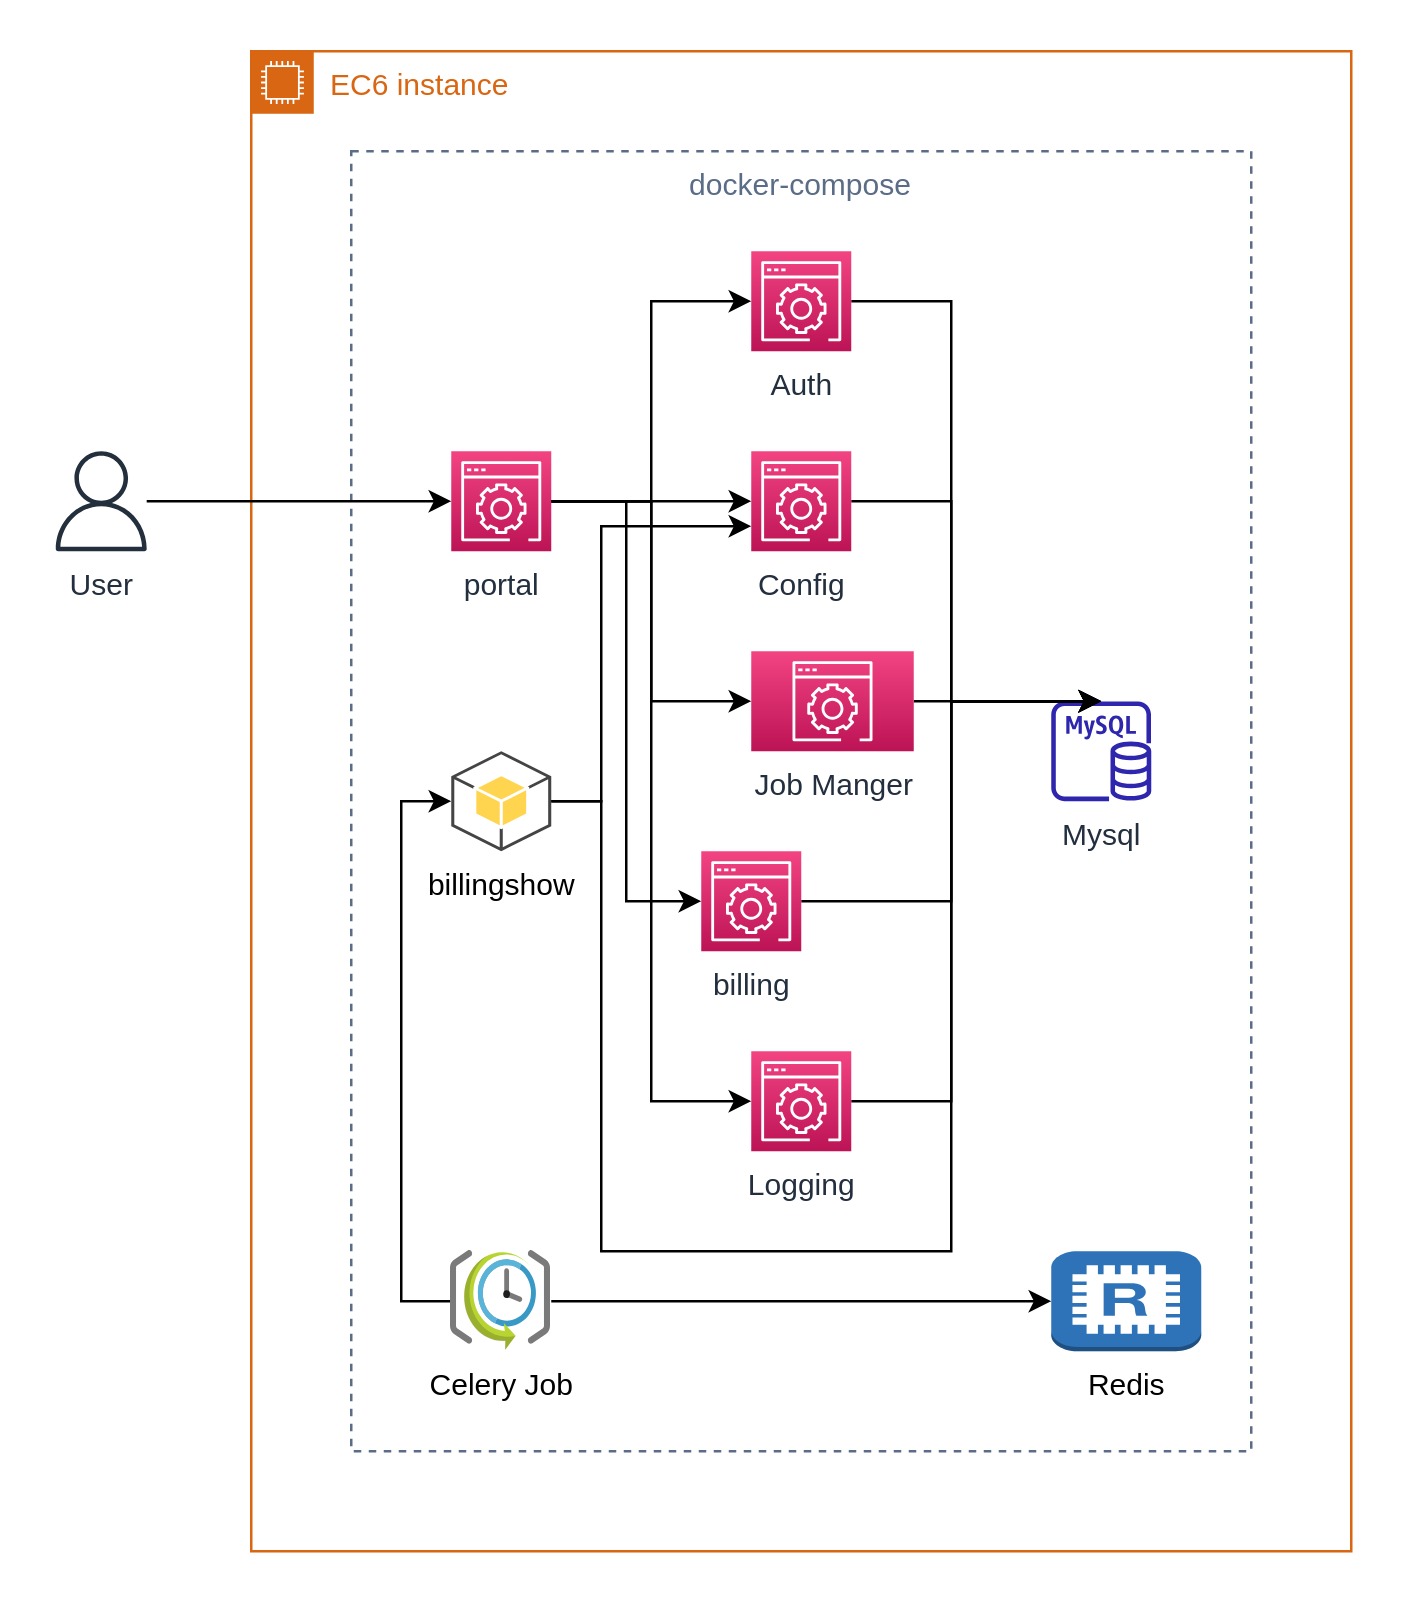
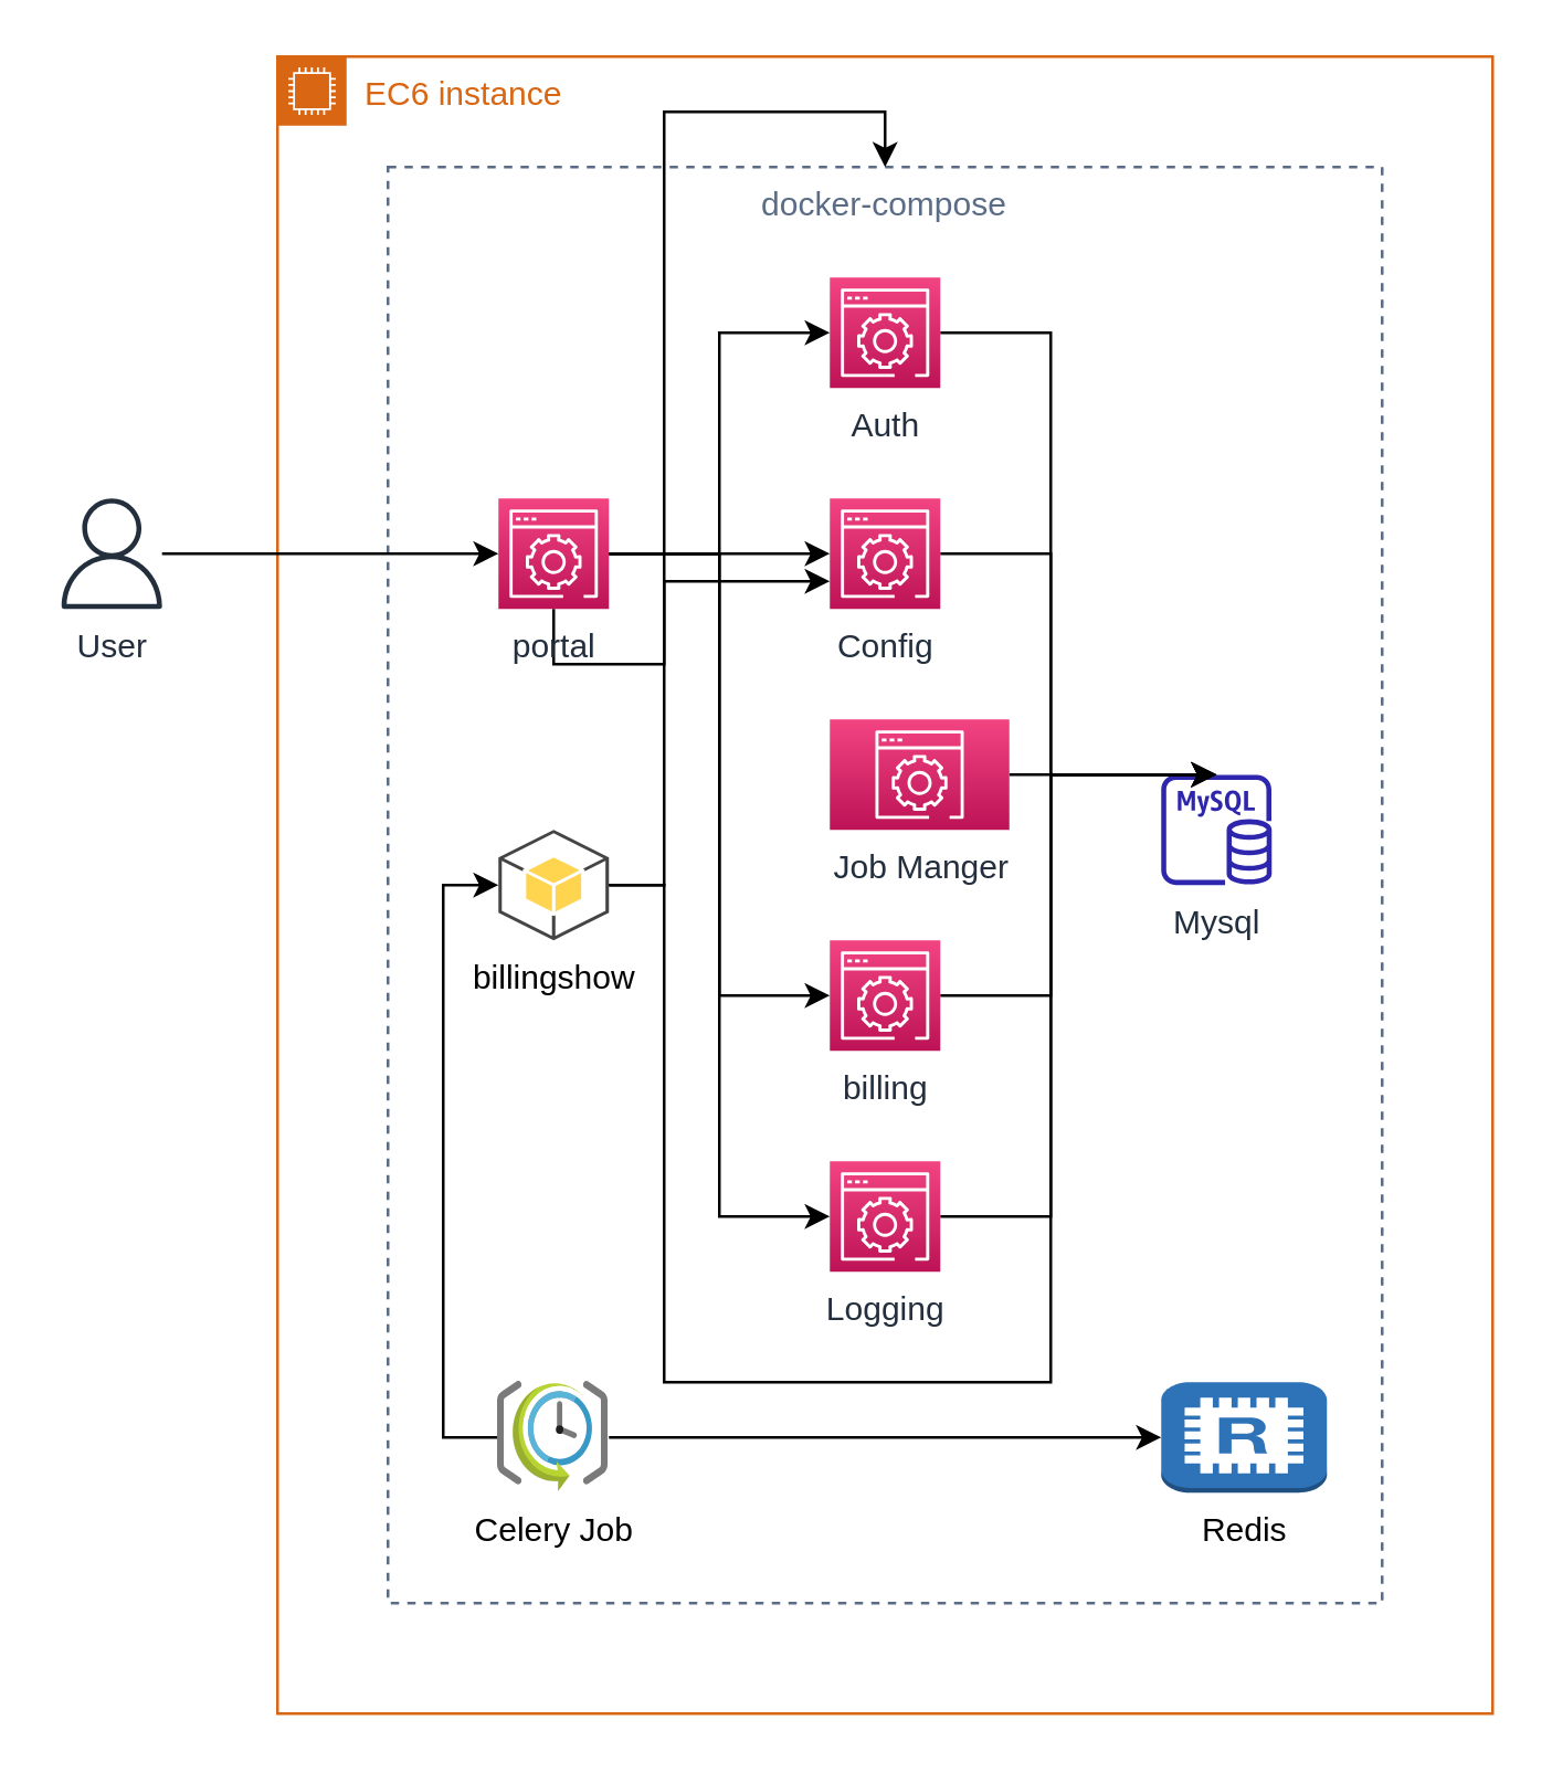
- <mxCell id="7" style="edgeStyle=orthogonalEdgeStyle;rounded=0;orthogonalLoop=1;jettySize=auto;html=1;entryX=0;entryY=0.5;entryDx=0;entryDy=0;entryPerimeter=0;startArrow=none;startFill=0;endArrow=classic;endFill=1;" parent="2" source="10" target="21" edge="1"><mxGeometry relative="1" as="geometry" /></mxCell>
+ <mxCell id="7" style="edgeStyle=orthogonalEdgeStyle;rounded=0;orthogonalLoop=1;jettySize=auto;html=1;startArrow=none;startFill=0;endArrow=classic;endFill=1;" parent="2" source="10" target="3" edge="1"><mxGeometry relative="1" as="geometry" /></mxCell>
- <mxCell id="24" value="billing" style="sketch=0;points=[[0,0,0],[0.25,0,0],[0.5,0,0],[0.75,0,0],[1,0,0],[0,1,0],[0.25,1,0],[0.5,1,0],[0.75,1,0],[1,1,0],[0,0.25,0],[0,0.5,0],[0,0.75,0],[1,0.25,0],[1,0.5,0],[1,0.75,0]];points=[[0,0,0],[0.25,0,0],[0.5,0,0],[0.75,0,0],[1,0,0],[0,1,0],[0.25,1,0],[0.5,1,0],[0.75,1,0],[1,1,0],[0,0.25,0],[0,0.5,0],[0,0.75,0],[1,0.25,0],[1,0.5,0],[1,0.75,0]];outlineConnect=0;fontColor=#232F3E;gradientColor=#F34482;gradientDirection=north;fillColor=#BC1356;strokeColor=#ffffff;dashed=0;verticalLabelPosition=bottom;verticalAlign=top;align=center;html=1;fontSize=12;fontStyle=0;shape=mxgraph.aws4.resourceIcon;resIcon=mxgraph.aws4.management_console;" parent="2" vertex="1"><mxGeometry x="180" y="320" width="40" height="40" as="geometry" /></mxCell>
+ <mxCell id="24" value="billing" style="sketch=0;points=[[0,0,0],[0.25,0,0],[0.5,0,0],[0.75,0,0],[1,0,0],[0,1,0],[0.25,1,0],[0.5,1,0],[0.75,1,0],[1,1,0],[0,0.25,0],[0,0.5,0],[0,0.75,0],[1,0.25,0],[1,0.5,0],[1,0.75,0]];points=[[0,0,0],[0.25,0,0],[0.5,0,0],[0.75,0,0],[1,0,0],[0,1,0],[0.25,1,0],[0.5,1,0],[0.75,1,0],[1,1,0],[0,0.25,0],[0,0.5,0],[0,0.75,0],[1,0.25,0],[1,0.5,0],[1,0.75,0]];outlineConnect=0;fontColor=#232F3E;gradientColor=#F34482;gradientDirection=north;fillColor=#BC1356;strokeColor=#ffffff;dashed=0;verticalLabelPosition=bottom;verticalAlign=top;align=center;html=1;fontSize=12;fontStyle=0;shape=mxgraph.aws4.resourceIcon;resIcon=mxgraph.aws4.management_console;" parent="2" vertex="1"><mxGeometry x="200" y="320" width="40" height="40" as="geometry" /></mxCell>
